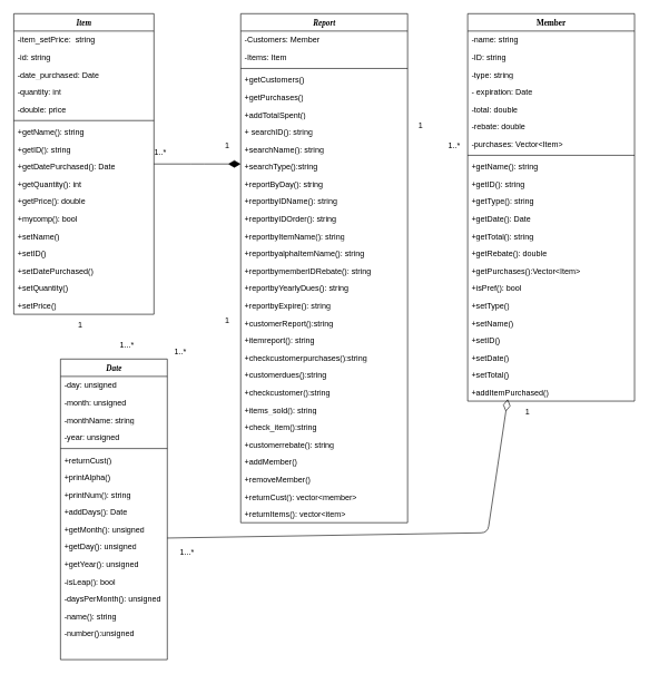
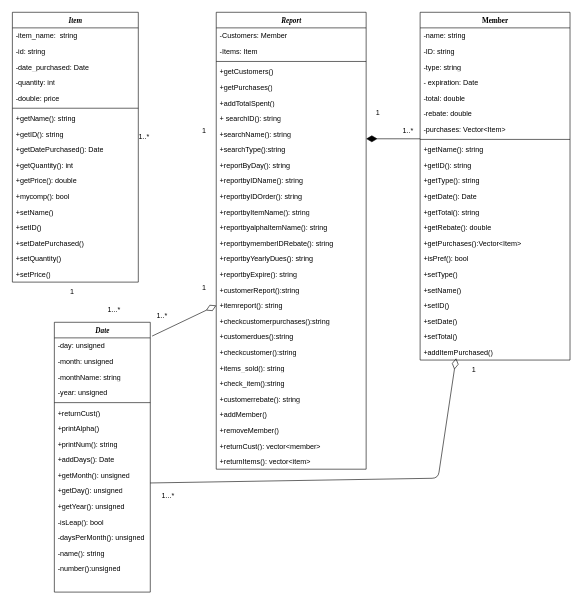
- <mxCell id="3" value="-item_setPrice:&amp;nbsp; string" style="text;html=1;strokeColor=none;fillColor=none;align=left;verticalAlign=top;spacingLeft=4;spacingRight=4;whiteSpace=wrap;overflow=hidden;rotatable=0;points=[[0,0.5],[1,0.5]];portConstraint=eastwest;" parent="2" vertex="1"><mxGeometry y="26" width="210" height="26" as="geometry" /></mxCell>
+ <mxCell id="3" value="-item_name:&amp;nbsp; string" style="text;html=1;strokeColor=none;fillColor=none;align=left;verticalAlign=top;spacingLeft=4;spacingRight=4;whiteSpace=wrap;overflow=hidden;rotatable=0;points=[[0,0.5],[1,0.5]];portConstraint=eastwest;" parent="2" vertex="1"><mxGeometry y="26" width="210" height="26" as="geometry" /></mxCell>
+ <mxCell id="75" value="" style="endArrow=diamondThin;html=1;entryX=1;entryY=-0.193;entryDx=0;entryDy=0;exitX=0;exitY=1.115;exitDx=0;exitDy=0;endSize=16;endFill=1;exitPerimeter=0;entryPerimeter=0;" edge="1" parent="1" source="57" target="29"><mxGeometry width="50" height="50" relative="1" as="geometry"><mxPoint x="650" y="147" as="sourcePoint" /><mxPoint x="700" y="97" as="targetPoint" /></mxGeometry></mxCell>
- <mxCell id="74" style="edgeStyle=elbowEdgeStyle;html=1;labelBackgroundColor=none;startFill=0;startSize=8;endArrow=diamondThin;endFill=1;endSize=16;fontFamily=Verdana;fontSize=12;elbow=vertical;" parent="1" source="2" target="20" edge="1"><mxGeometry relative="1" as="geometry"><mxPoint x="210" y="196.882" as="sourcePoint" /></mxGeometry></mxCell>
+ <mxCell id="99" value="" style="endArrow=diamondThin;html=1;entryX=0;entryY=0.5;entryDx=0;entryDy=0;endFill=0;endSize=16;exitX=1.019;exitY=-0.115;exitDx=0;exitDy=0;exitPerimeter=0;" edge="1" parent="1" source="81" target="39"><mxGeometry width="50" height="50" relative="1" as="geometry"><mxPoint x="250" y="626" as="sourcePoint" /><mxPoint x="320.711" y="576" as="targetPoint" /></mxGeometry></mxCell>
